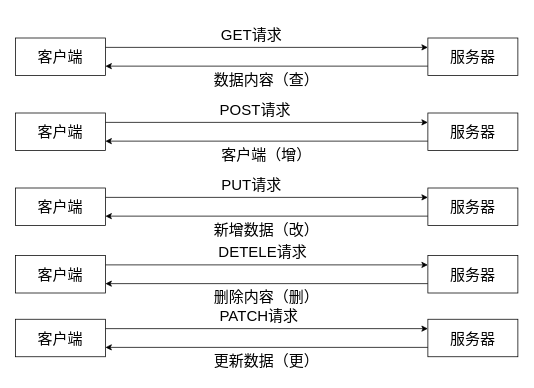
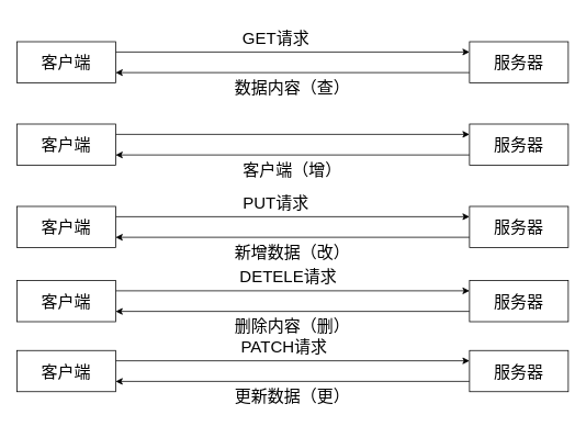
- <mxCell id="12" value="POST请求" style="text;html=1;strokeColor=none;fillColor=none;align=center;verticalAlign=middle;whiteSpace=wrap;rounded=0;fontSize=20;" vertex="1" parent="1"><mxGeometry x="290" y="120" width="100" height="50" as="geometry" /></mxCell>
